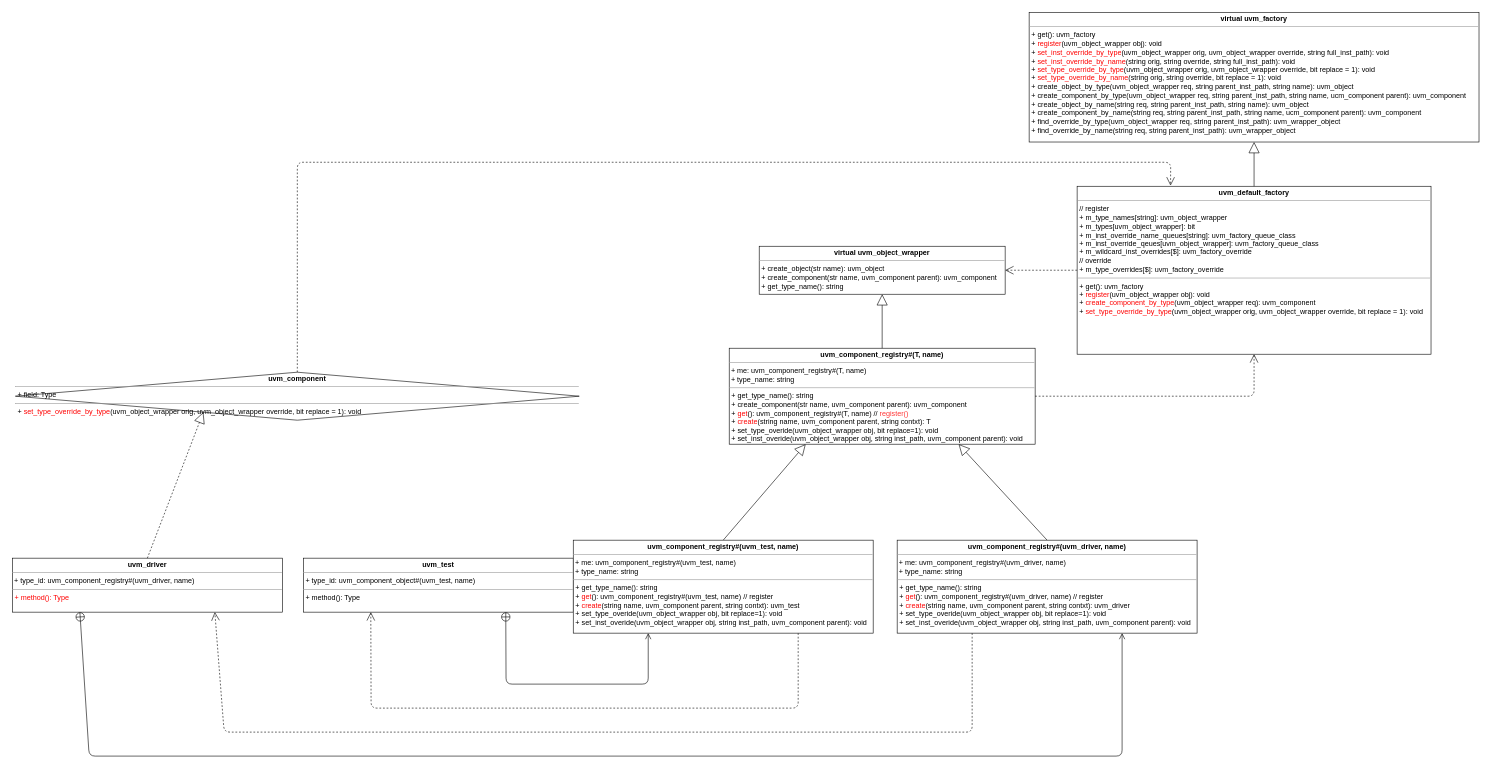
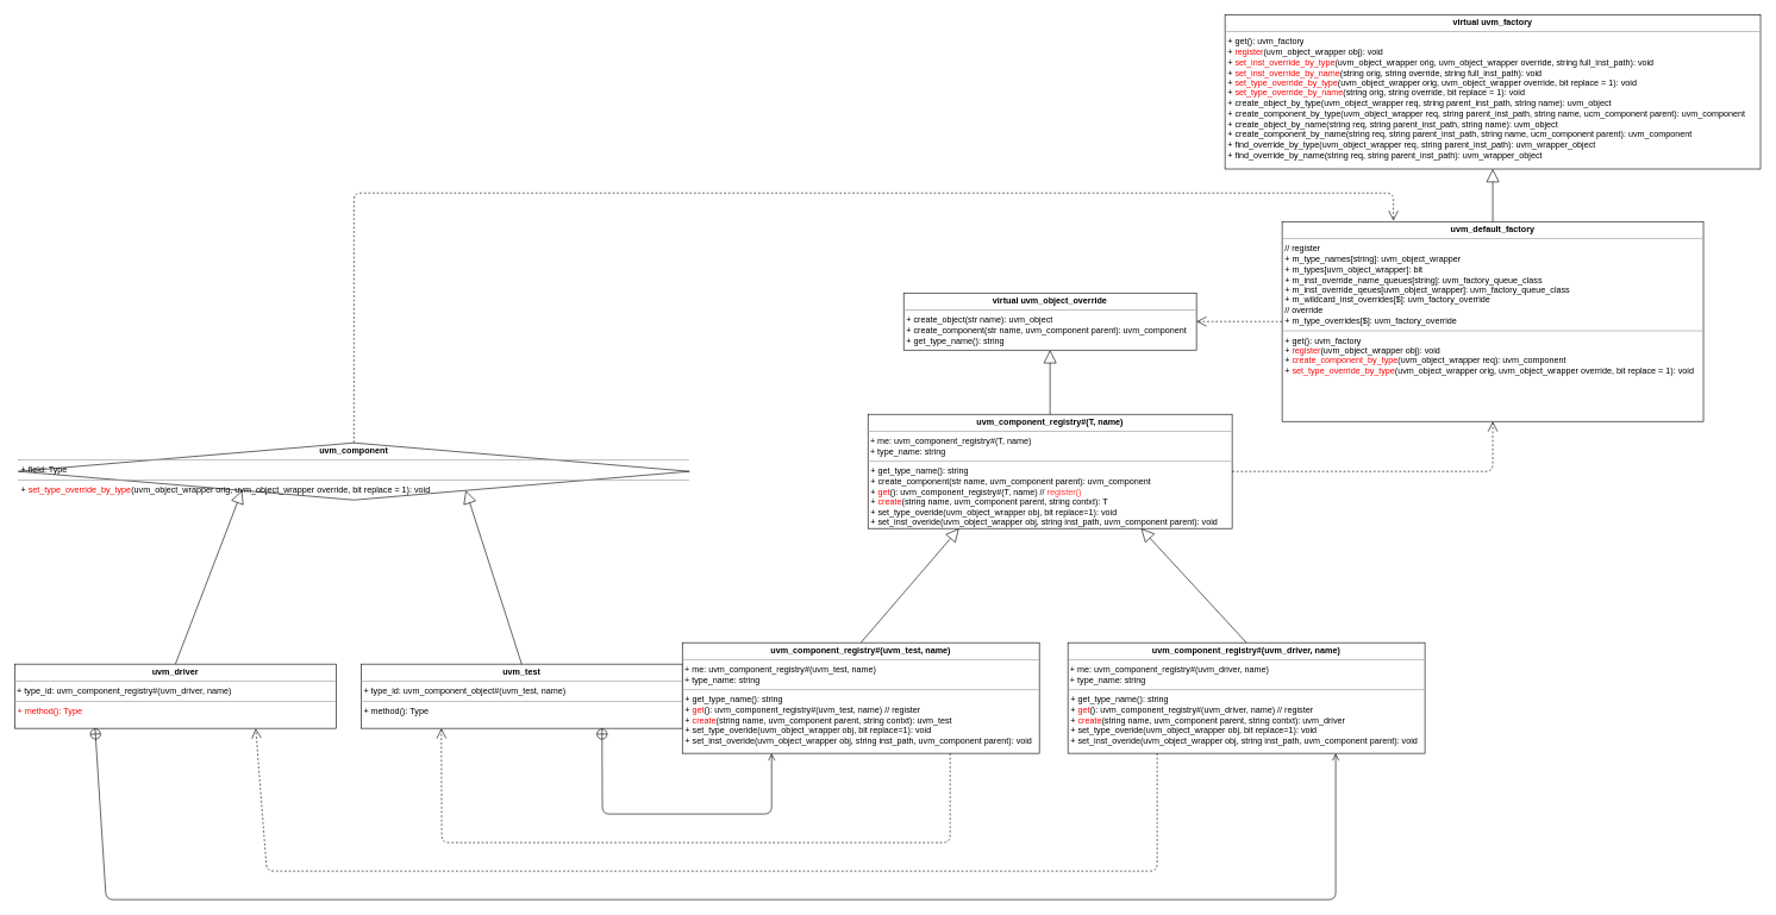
- <mxCell id="2" value="&lt;p style=&quot;margin: 0px ; margin-top: 4px ; text-align: center&quot;&gt;&lt;b&gt;virtual uvm_object_wrapper&lt;/b&gt;&lt;/p&gt;&lt;hr size=&quot;1&quot;&gt;&lt;p style=&quot;margin: 0px ; margin-left: 4px&quot;&gt;&lt;span&gt;+ create_object(str name): uvm_object&lt;/span&gt;&lt;br&gt;&lt;/p&gt;&lt;p style=&quot;margin: 0px ; margin-left: 4px&quot;&gt;+ create_component(str name, uvm_component parent): uvm_component&lt;/p&gt;&lt;p style=&quot;margin: 0px ; margin-left: 4px&quot;&gt;+ get_type_name(): string&lt;/p&gt;" style="verticalAlign=top;align=left;overflow=fill;fontSize=12;fontFamily=Helvetica;html=1;" parent="1" vertex="1"><mxGeometry x="1265" y="410" width="410" height="80" as="geometry" /></mxCell>
+ <mxCell id="2" value="&lt;p style=&quot;margin: 0px ; margin-top: 4px ; text-align: center&quot;&gt;&lt;b&gt;virtual uvm_object_override&lt;/b&gt;&lt;/p&gt;&lt;hr size=&quot;1&quot;&gt;&lt;p style=&quot;margin: 0px ; margin-left: 4px&quot;&gt;&lt;span&gt;+ create_object(str name): uvm_object&lt;/span&gt;&lt;br&gt;&lt;/p&gt;&lt;p style=&quot;margin: 0px ; margin-left: 4px&quot;&gt;+ create_component(str name, uvm_component parent): uvm_component&lt;/p&gt;&lt;p style=&quot;margin: 0px ; margin-left: 4px&quot;&gt;+ get_type_name(): string&lt;/p&gt;" style="verticalAlign=top;align=left;overflow=fill;fontSize=12;fontFamily=Helvetica;html=1;" parent="1" vertex="1"><mxGeometry x="1265" y="410" width="410" height="80" as="geometry" /></mxCell>
- <mxCell id="10" value="" style="endArrow=block;endSize=16;endFill=0;html=1;rounded=0;fontColor=#000000;exitX=0.5;exitY=0;exitDx=0;exitDy=0;entryX=0.25;entryY=1;entryDx=0;entryDy=0;dashed=1;" parent="1" source="9" target="6" edge="1"><mxGeometry width="160" relative="1" as="geometry"><mxPoint x="320" y="920" as="sourcePoint" /><mxPoint x="325" y="690" as="targetPoint" /></mxGeometry></mxCell>
+ <mxCell id="10" value="" style="endArrow=block;endSize=16;endFill=0;html=1;rounded=0;fontColor=#000000;exitX=0.5;exitY=0;exitDx=0;exitDy=0;entryX=0.25;entryY=1;entryDx=0;entryDy=0;" parent="1" source="9" target="6" edge="1"><mxGeometry width="160" relative="1" as="geometry"><mxPoint x="320" y="920" as="sourcePoint" /><mxPoint x="325" y="690" as="targetPoint" /></mxGeometry></mxCell>
+ <mxCell id="8" value="" style="endArrow=block;endSize=16;endFill=0;html=1;rounded=0;fontColor=#FF0000;entryX=0.75;entryY=1;entryDx=0;entryDy=0;exitX=0.5;exitY=0;exitDx=0;exitDy=0;" parent="1" source="5" target="6" edge="1"><mxGeometry width="160" relative="1" as="geometry"><mxPoint x="765" y="930" as="sourcePoint" /><mxPoint x="1105" y="730" as="targetPoint" /></mxGeometry></mxCell>
